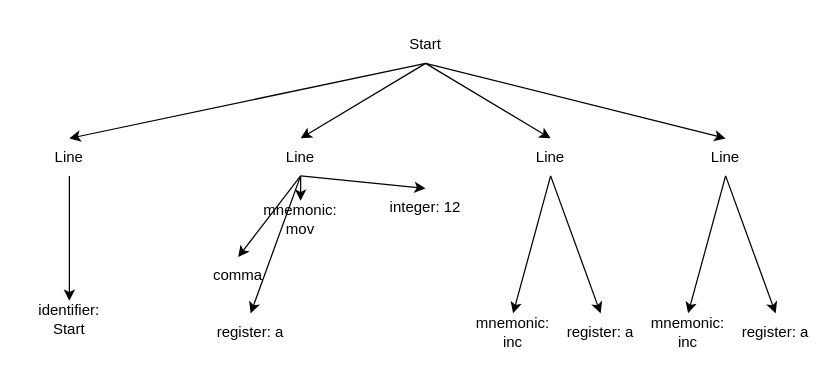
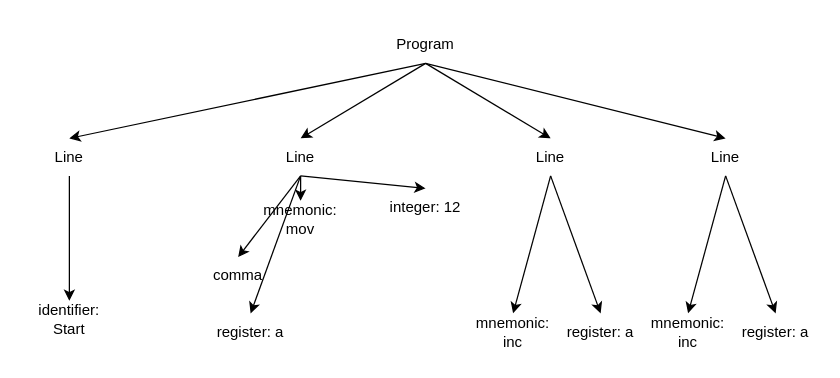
- <mxCell id="2" value="Start" style="text;html=1;strokeColor=none;fillColor=none;align=center;verticalAlign=middle;whiteSpace=wrap;rounded=0;" parent="1" vertex="1"><mxGeometry x="310" y="20" width="60" height="30" as="geometry" /></mxCell>
+ <mxCell id="2" value="Program" style="text;html=1;strokeColor=none;fillColor=none;align=center;verticalAlign=middle;whiteSpace=wrap;rounded=0;" parent="1" vertex="1"><mxGeometry x="310" y="20" width="60" height="30" as="geometry" /></mxCell>
